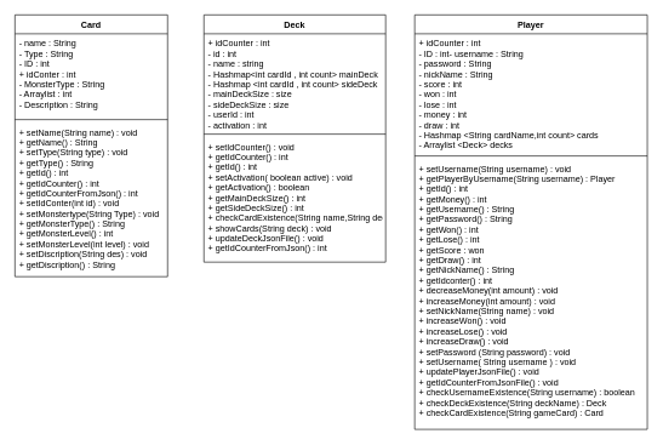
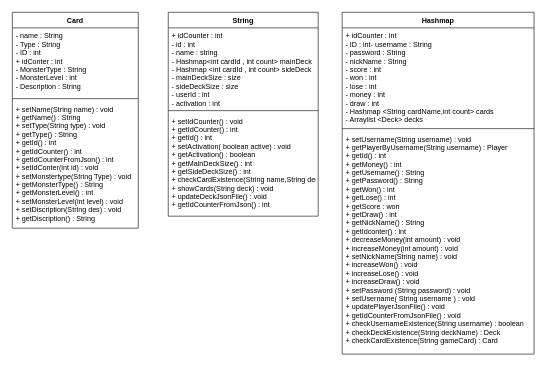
- <mxCell id="2" value="Deck&#10;" style="swimlane;fontStyle=1;align=center;verticalAlign=top;childLayout=stackLayout;horizontal=1;startSize=26;horizontalStack=0;resizeParent=1;resizeParentMax=0;resizeLast=0;collapsible=1;marginBottom=0;" vertex="1" parent="1"><mxGeometry x="280" y="20" width="250" height="340" as="geometry" /></mxCell>
+ <mxCell id="2" value="String&#10;" style="swimlane;fontStyle=1;align=center;verticalAlign=top;childLayout=stackLayout;horizontal=1;startSize=26;horizontalStack=0;resizeParent=1;resizeParentMax=0;resizeLast=0;collapsible=1;marginBottom=0;" vertex="1" parent="1"><mxGeometry x="280" y="20" width="250" height="340" as="geometry" /></mxCell>
- <mxCell id="6" value="Player" style="swimlane;fontStyle=1;align=center;verticalAlign=top;childLayout=stackLayout;horizontal=1;startSize=26;horizontalStack=0;resizeParent=1;resizeParentMax=0;resizeLast=0;collapsible=1;marginBottom=0;" vertex="1" parent="1"><mxGeometry x="570" y="20" width="320" height="570" as="geometry" /></mxCell>
+ <mxCell id="6" value="Hashmap" style="swimlane;fontStyle=1;align=center;verticalAlign=top;childLayout=stackLayout;horizontal=1;startSize=26;horizontalStack=0;resizeParent=1;resizeParentMax=0;resizeLast=0;collapsible=1;marginBottom=0;" vertex="1" parent="1"><mxGeometry x="570" y="20" width="320" height="570" as="geometry" /></mxCell>
- <mxCell id="11" value="- name : String&#10;- Type : String&#10;- ID : int &#10;+ idConter : int&#10;- MonsterType : String&#10;- Arraylist : int&#10;- Description : String&#10;" style="text;strokeColor=none;fillColor=none;align=left;verticalAlign=top;spacingLeft=4;spacingRight=4;overflow=hidden;rotatable=0;points=[[0,0.5],[1,0.5]];portConstraint=eastwest;" vertex="1" parent="10"><mxGeometry y="26" width="210" height="114" as="geometry" /></mxCell>
+ <mxCell id="11" value="- name : String&#10;- Type : String&#10;- ID : int &#10;+ idConter : int&#10;- MonsterType : String&#10;- MonsterLevel : int&#10;- Description : String&#10;" style="text;strokeColor=none;fillColor=none;align=left;verticalAlign=top;spacingLeft=4;spacingRight=4;overflow=hidden;rotatable=0;points=[[0,0.5],[1,0.5]];portConstraint=eastwest;" vertex="1" parent="10"><mxGeometry y="26" width="210" height="114" as="geometry" /></mxCell>
